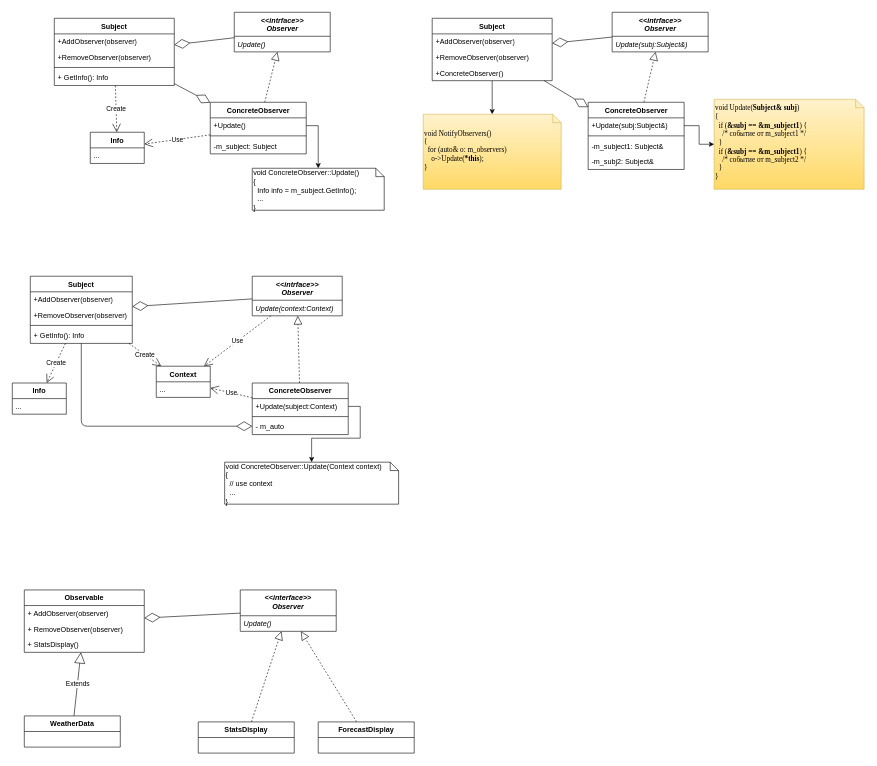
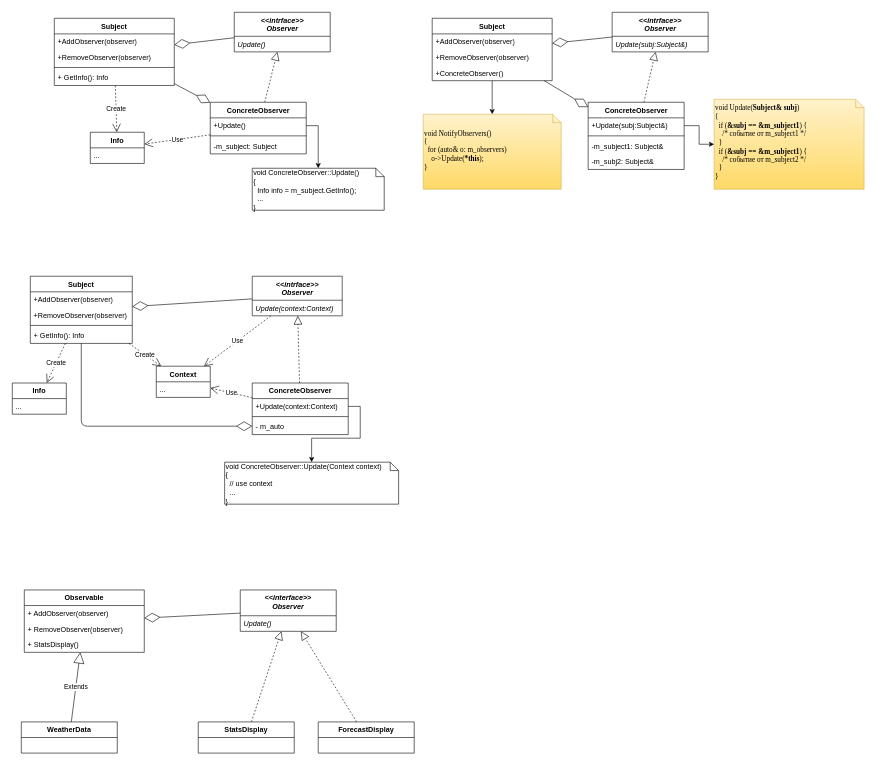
- <mxCell id="38" value="+Update(subject:Context)" style="text;strokeColor=none;fillColor=none;align=left;verticalAlign=top;spacingLeft=4;spacingRight=4;overflow=hidden;rotatable=0;points=[[0,0.5],[1,0.5]];portConstraint=eastwest;" parent="37" vertex="1"><mxGeometry y="26" width="160" height="26" as="geometry" /></mxCell>
+ <mxCell id="38" value="+Update(context:Context)" style="text;strokeColor=none;fillColor=none;align=left;verticalAlign=top;spacingLeft=4;spacingRight=4;overflow=hidden;rotatable=0;points=[[0,0.5],[1,0.5]];portConstraint=eastwest;" parent="37" vertex="1"><mxGeometry y="26" width="160" height="26" as="geometry" /></mxCell>
- <mxCell id="46" value="WeatherData" style="swimlane;fontStyle=1;align=center;verticalAlign=top;childLayout=stackLayout;horizontal=1;startSize=26;horizontalStack=0;resizeParent=1;resizeParentMax=0;resizeLast=0;collapsible=1;marginBottom=0;" parent="1" vertex="1"><mxGeometry x="40" y="1193" width="160" height="52" as="geometry" /></mxCell>
+ <mxCell id="46" value="WeatherData" style="swimlane;fontStyle=1;align=center;verticalAlign=top;childLayout=stackLayout;horizontal=1;startSize=26;horizontalStack=0;resizeParent=1;resizeParentMax=0;resizeLast=0;collapsible=1;marginBottom=0;" parent="1" vertex="1"><mxGeometry x="35" y="1203" width="160" height="52" as="geometry" /></mxCell>
